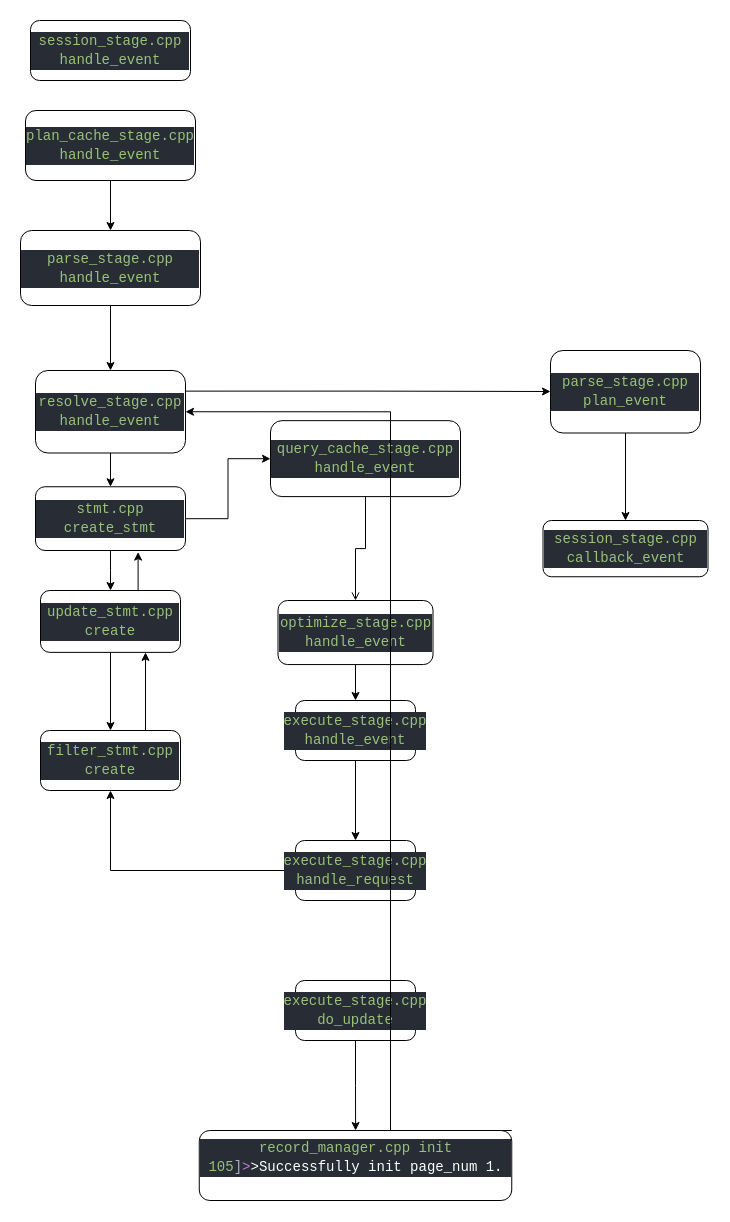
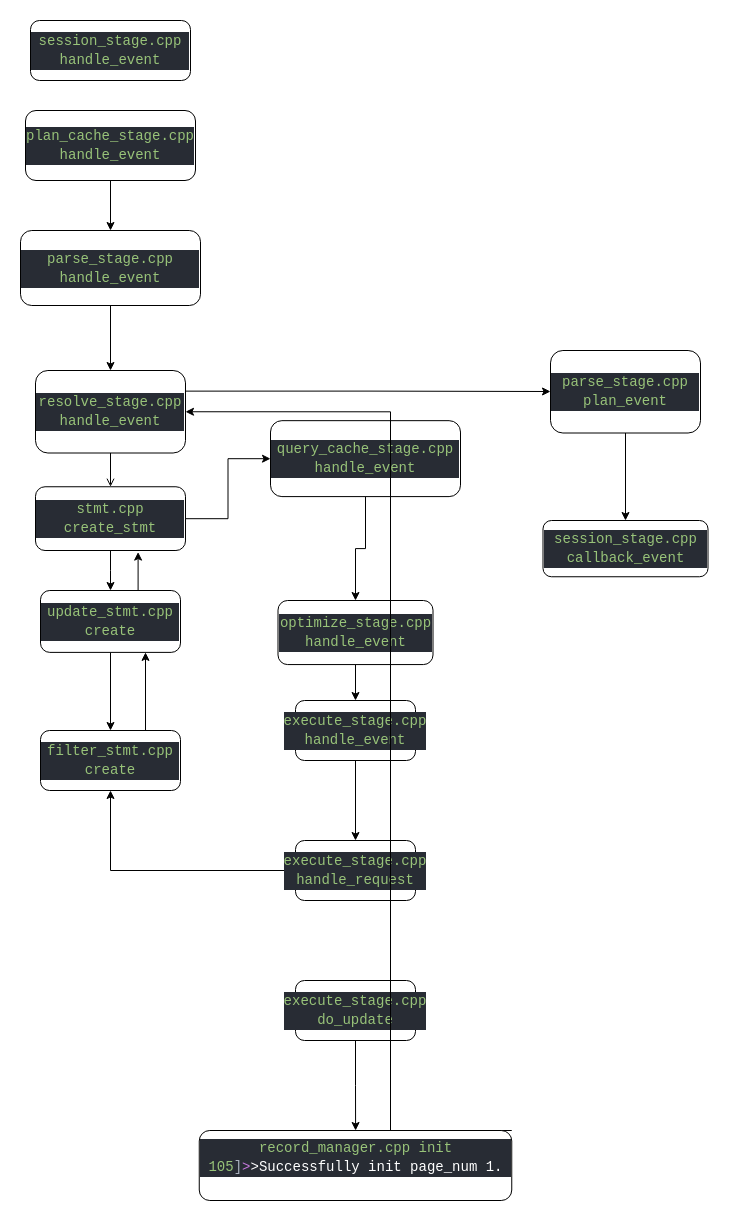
- <mxCell id="7" value="" style="edgeStyle=orthogonalEdgeStyle;rounded=0;orthogonalLoop=1;jettySize=auto;html=1;" parent="1" source="9" target="12" edge="1"><mxGeometry relative="1" as="geometry" /></mxCell>
+ <mxCell id="7" value="" style="edgeStyle=orthogonalEdgeStyle;rounded=0;orthogonalLoop=1;jettySize=auto;html=1;endArrow=open;" parent="1" source="9" target="12" edge="1"><mxGeometry relative="1" as="geometry" /></mxCell>
- <mxCell id="18" value="" style="edgeStyle=orthogonalEdgeStyle;rounded=0;orthogonalLoop=1;jettySize=auto;html=1;endArrow=open;" parent="1" source="19" target="21" edge="1"><mxGeometry relative="1" as="geometry" /></mxCell>
+ <mxCell id="18" value="" style="edgeStyle=orthogonalEdgeStyle;rounded=0;orthogonalLoop=1;jettySize=auto;html=1;" parent="1" source="19" target="21" edge="1"><mxGeometry relative="1" as="geometry" /></mxCell>
